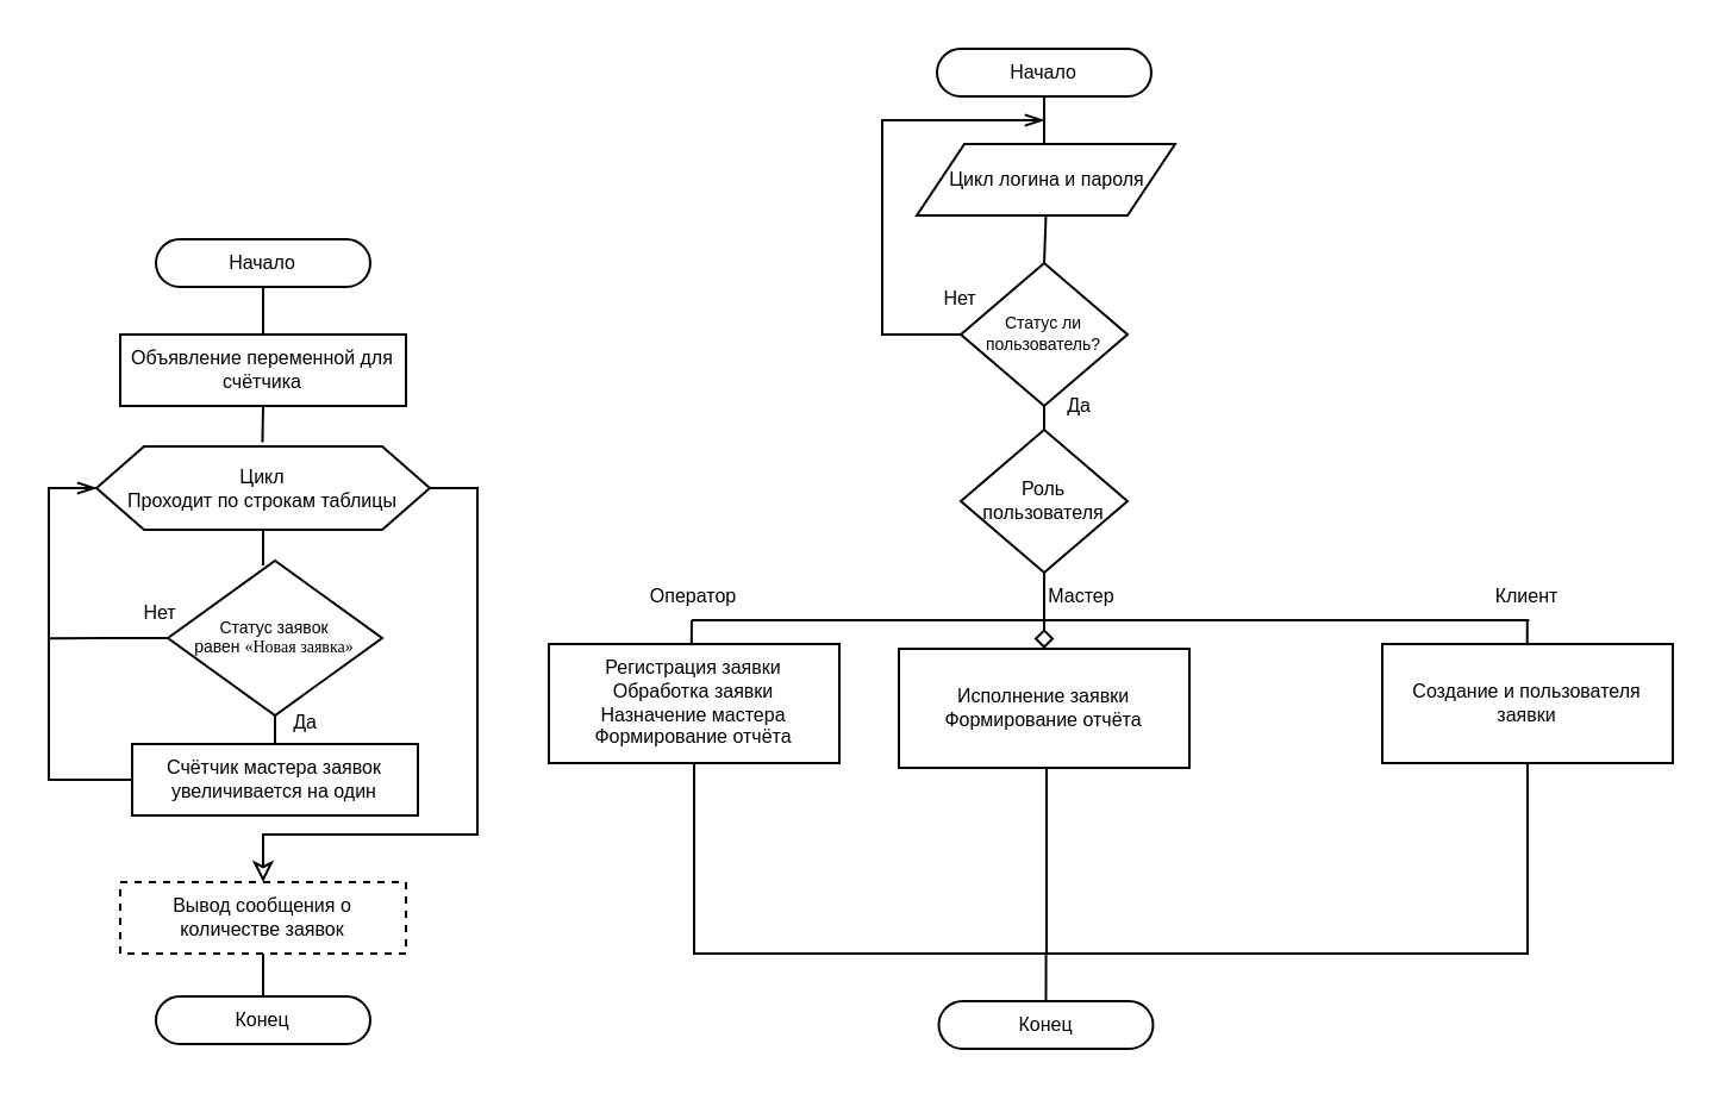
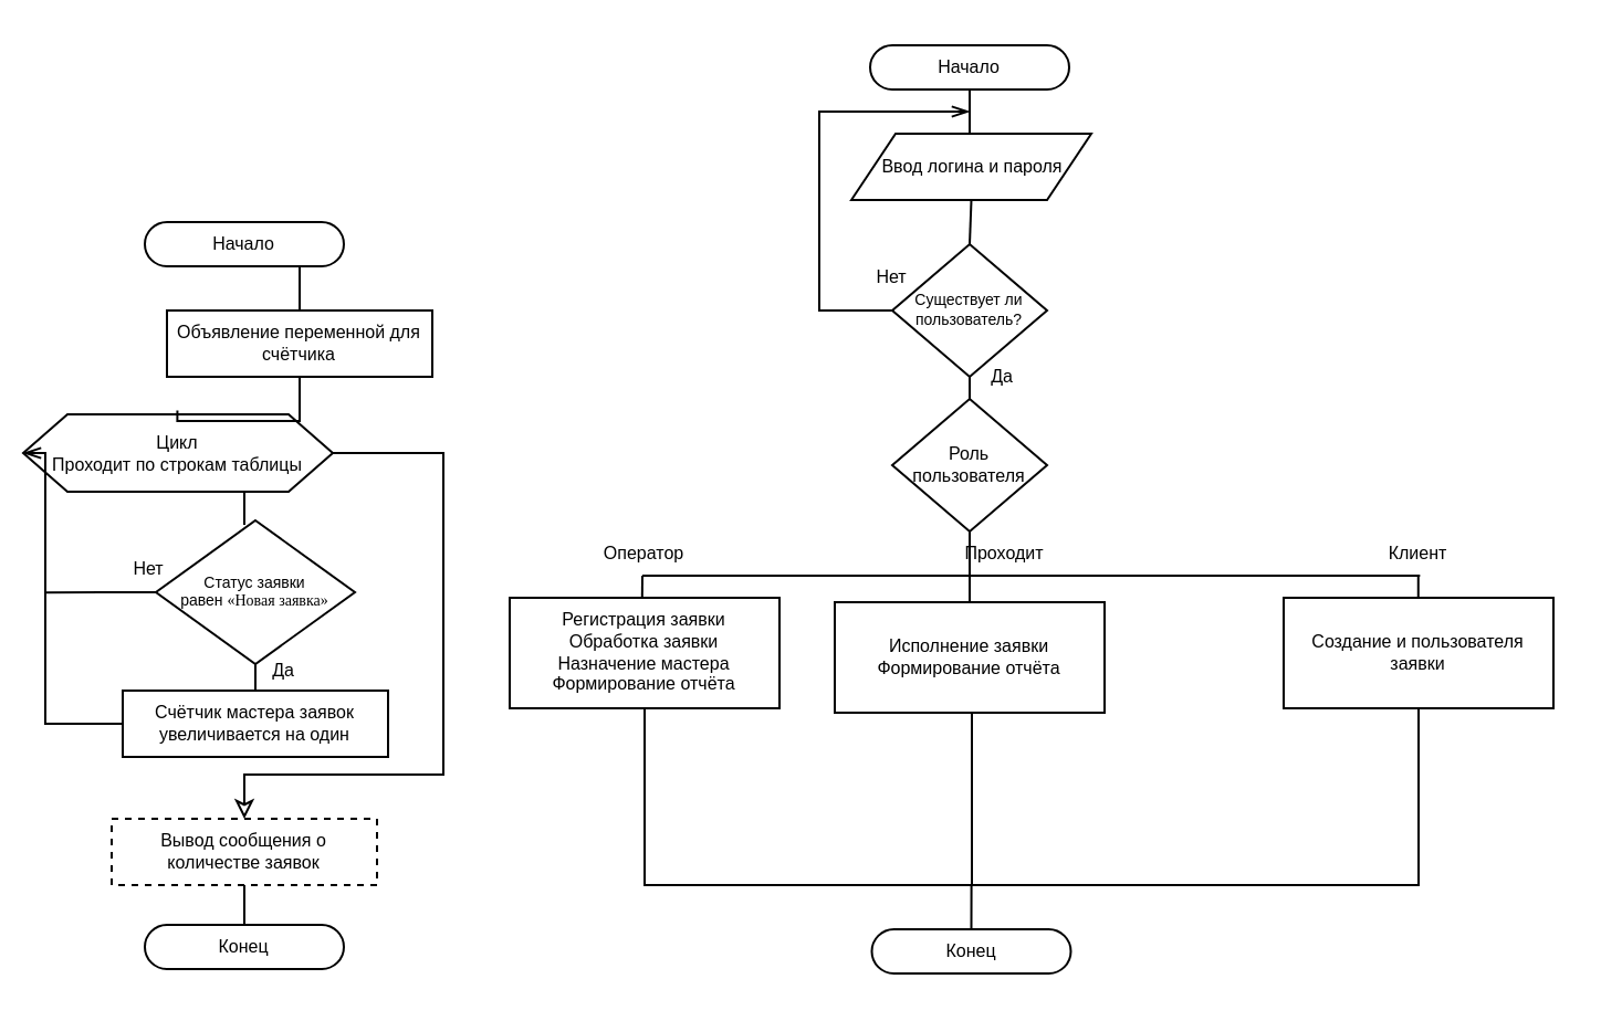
- <mxCell id="15" value="Цикл логина и пароля" style="shape=parallelogram;perimeter=parallelogramPerimeter;whiteSpace=wrap;html=1;fixedSize=1;rounded=0;strokeColor=default;align=center;verticalAlign=middle;arcSize=50;fontFamily=Helvetica;fontSize=8;fontColor=default;fillColor=default;" parent="1" vertex="1"><mxGeometry x="384.5" y="60" width="108.5" height="30" as="geometry" /></mxCell>
+ <mxCell id="15" value="Ввод логина и пароля" style="shape=parallelogram;perimeter=parallelogramPerimeter;whiteSpace=wrap;html=1;fixedSize=1;rounded=0;strokeColor=default;align=center;verticalAlign=middle;arcSize=50;fontFamily=Helvetica;fontSize=8;fontColor=default;fillColor=default;" parent="1" vertex="1"><mxGeometry x="384.5" y="60" width="108.5" height="30" as="geometry" /></mxCell>
- <mxCell id="6" value="Статус ли пользователь?" style="rhombus;whiteSpace=wrap;html=1;rounded=1;strokeColor=default;align=center;verticalAlign=middle;arcSize=0;fontFamily=Helvetica;fontSize=7;fontColor=default;fillColor=default;" parent="1" vertex="1"><mxGeometry x="403" y="110" width="70" height="60" as="geometry" /></mxCell>
+ <mxCell id="6" value="Существует ли пользователь?" style="rhombus;whiteSpace=wrap;html=1;rounded=1;strokeColor=default;align=center;verticalAlign=middle;arcSize=0;fontFamily=Helvetica;fontSize=7;fontColor=default;fillColor=default;" parent="1" vertex="1"><mxGeometry x="403" y="110" width="70" height="60" as="geometry" /></mxCell>
- <mxCell id="31" value="Объявление переменной для счётчика" style="rounded=0;whiteSpace=wrap;html=1;strokeColor=default;align=center;verticalAlign=middle;arcSize=50;fontFamily=Helvetica;fontSize=8;fontColor=default;fillColor=default;" parent="1" vertex="1"><mxGeometry x="50" y="140" width="120" height="30" as="geometry" /></mxCell>
+ <mxCell id="31" value="Объявление переменной для счётчика" style="rounded=0;whiteSpace=wrap;html=1;strokeColor=default;align=center;verticalAlign=middle;arcSize=50;fontFamily=Helvetica;fontSize=8;fontColor=default;fillColor=default;" parent="1" vertex="1"><mxGeometry x="75" y="140" width="120" height="30" as="geometry" /></mxCell>
- <mxCell id="27" value="Цикл&lt;div&gt;Проходит по строкам таблицы&lt;/div&gt;" style="shape=hexagon;perimeter=hexagonPerimeter2;whiteSpace=wrap;html=1;fixedSize=1;rounded=0;strokeColor=default;align=center;verticalAlign=middle;arcSize=50;fontFamily=Helvetica;fontSize=8;fontColor=default;fillColor=default;" parent="1" vertex="1"><mxGeometry x="40" y="187" width="140" height="35" as="geometry" /></mxCell>
+ <mxCell id="27" value="Цикл&lt;div&gt;Проходит по строкам таблицы&lt;/div&gt;" style="shape=hexagon;perimeter=hexagonPerimeter2;whiteSpace=wrap;html=1;fixedSize=1;rounded=0;strokeColor=default;align=center;verticalAlign=middle;arcSize=50;fontFamily=Helvetica;fontSize=8;fontColor=default;fillColor=default;" parent="1" vertex="1"><mxGeometry x="10" y="187" width="140" height="35" as="geometry" /></mxCell>
- <mxCell id="19" value="Мастер" style="text;html=1;align=center;verticalAlign=middle;whiteSpace=wrap;rounded=0;fontFamily=Helvetica;fontSize=8;fontColor=default;" parent="1" vertex="1"><mxGeometry x="423.75" y="235" width="60" height="30" as="geometry" /></mxCell>
+ <mxCell id="19" value="Проходит" style="text;html=1;align=center;verticalAlign=middle;whiteSpace=wrap;rounded=0;fontFamily=Helvetica;fontSize=8;fontColor=default;" parent="1" vertex="1"><mxGeometry x="423.75" y="235" width="60" height="30" as="geometry" /></mxCell>
- <mxCell id="7" style="edgeStyle=orthogonalEdgeStyle;rounded=0;orthogonalLoop=1;jettySize=auto;html=1;exitX=0.5;exitY=1;exitDx=0;exitDy=0;fontFamily=Helvetica;fontSize=8;fontColor=default;endArrow=diamond;endFill=0;entryX=0.5;entryY=0;entryDx=0;entryDy=0;" parent="1" source="8" target="17" edge="1"><mxGeometry relative="1" as="geometry"><mxPoint x="438.011" y="260" as="targetPoint" /><Array as="points"><mxPoint x="438" y="272" /></Array></mxGeometry></mxCell>
+ <mxCell id="7" style="edgeStyle=orthogonalEdgeStyle;rounded=0;orthogonalLoop=1;jettySize=auto;html=1;exitX=0.5;exitY=1;exitDx=0;exitDy=0;fontFamily=Helvetica;fontSize=8;fontColor=default;endArrow=none;endFill=0;entryX=0.5;entryY=0;entryDx=0;entryDy=0;" parent="1" source="8" target="17" edge="1"><mxGeometry relative="1" as="geometry"><mxPoint x="438.011" y="260" as="targetPoint" /><Array as="points"><mxPoint x="438" y="272" /></Array></mxGeometry></mxCell>
- <mxCell id="39" value="Статус заявок равен&amp;nbsp;&lt;font style=&quot;font-size: 7px;&quot;&gt;&lt;span style=&quot;line-height: 107%; font-family: &amp;quot;Times New Roman&amp;quot;, serif; font-size: 7px;&quot;&gt;«Новая заявка&lt;/span&gt;&lt;span style=&quot;line-height: 107%; font-family: &amp;quot;Times New Roman&amp;quot;, serif; font-size: 7px;&quot;&gt;»&lt;/span&gt;&lt;/font&gt;" style="rhombus;whiteSpace=wrap;html=1;rounded=0;strokeColor=default;align=center;verticalAlign=middle;arcSize=50;fontFamily=Helvetica;fontSize=7;fontColor=default;fillColor=default;" parent="1" vertex="1"><mxGeometry x="70" y="235" width="90" height="65" as="geometry" /></mxCell>
+ <mxCell id="39" value="Статус заявки равен&amp;nbsp;&lt;font style=&quot;font-size: 7px;&quot;&gt;&lt;span style=&quot;line-height: 107%; font-family: &amp;quot;Times New Roman&amp;quot;, serif; font-size: 7px;&quot;&gt;«Новая заявка&lt;/span&gt;&lt;span style=&quot;line-height: 107%; font-family: &amp;quot;Times New Roman&amp;quot;, serif; font-size: 7px;&quot;&gt;»&lt;/span&gt;&lt;/font&gt;" style="rhombus;whiteSpace=wrap;html=1;rounded=0;strokeColor=default;align=center;verticalAlign=middle;arcSize=50;fontFamily=Helvetica;fontSize=7;fontColor=default;fillColor=default;" parent="1" vertex="1"><mxGeometry x="70" y="235" width="90" height="65" as="geometry" /></mxCell>
